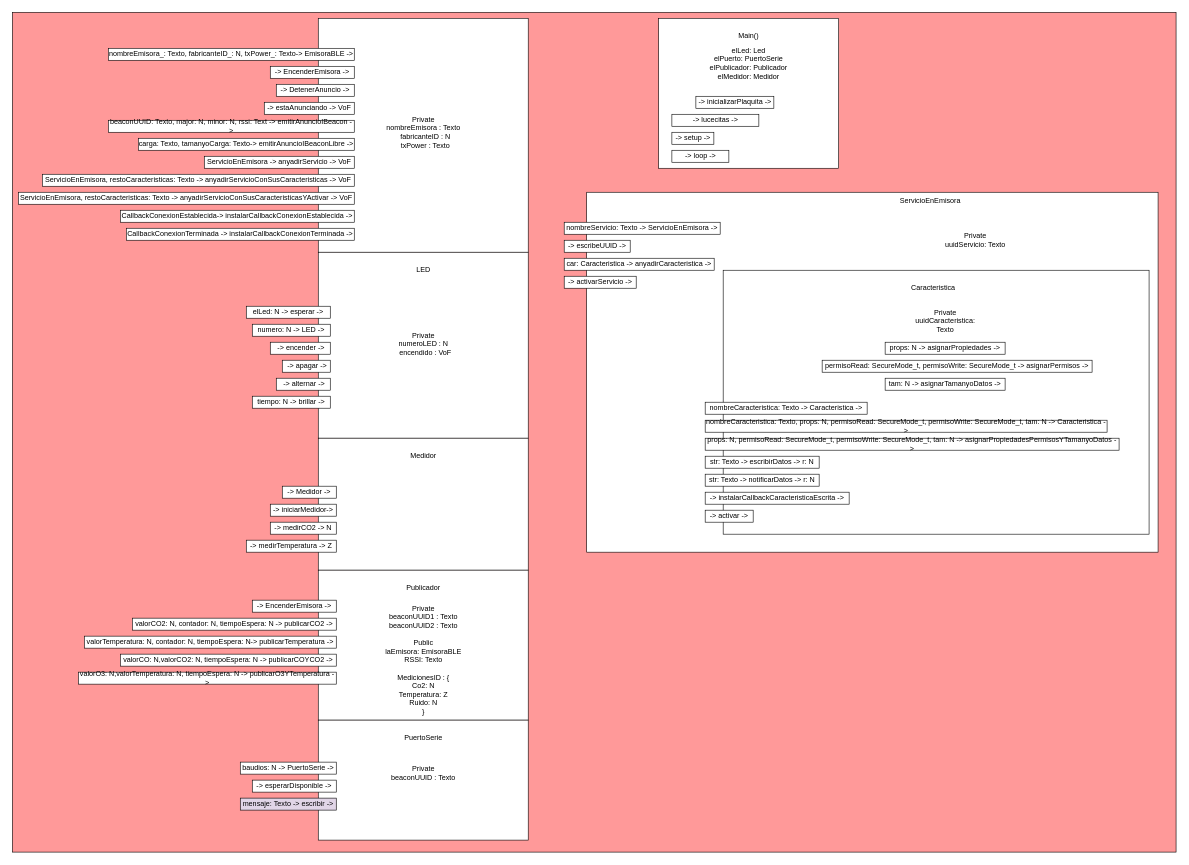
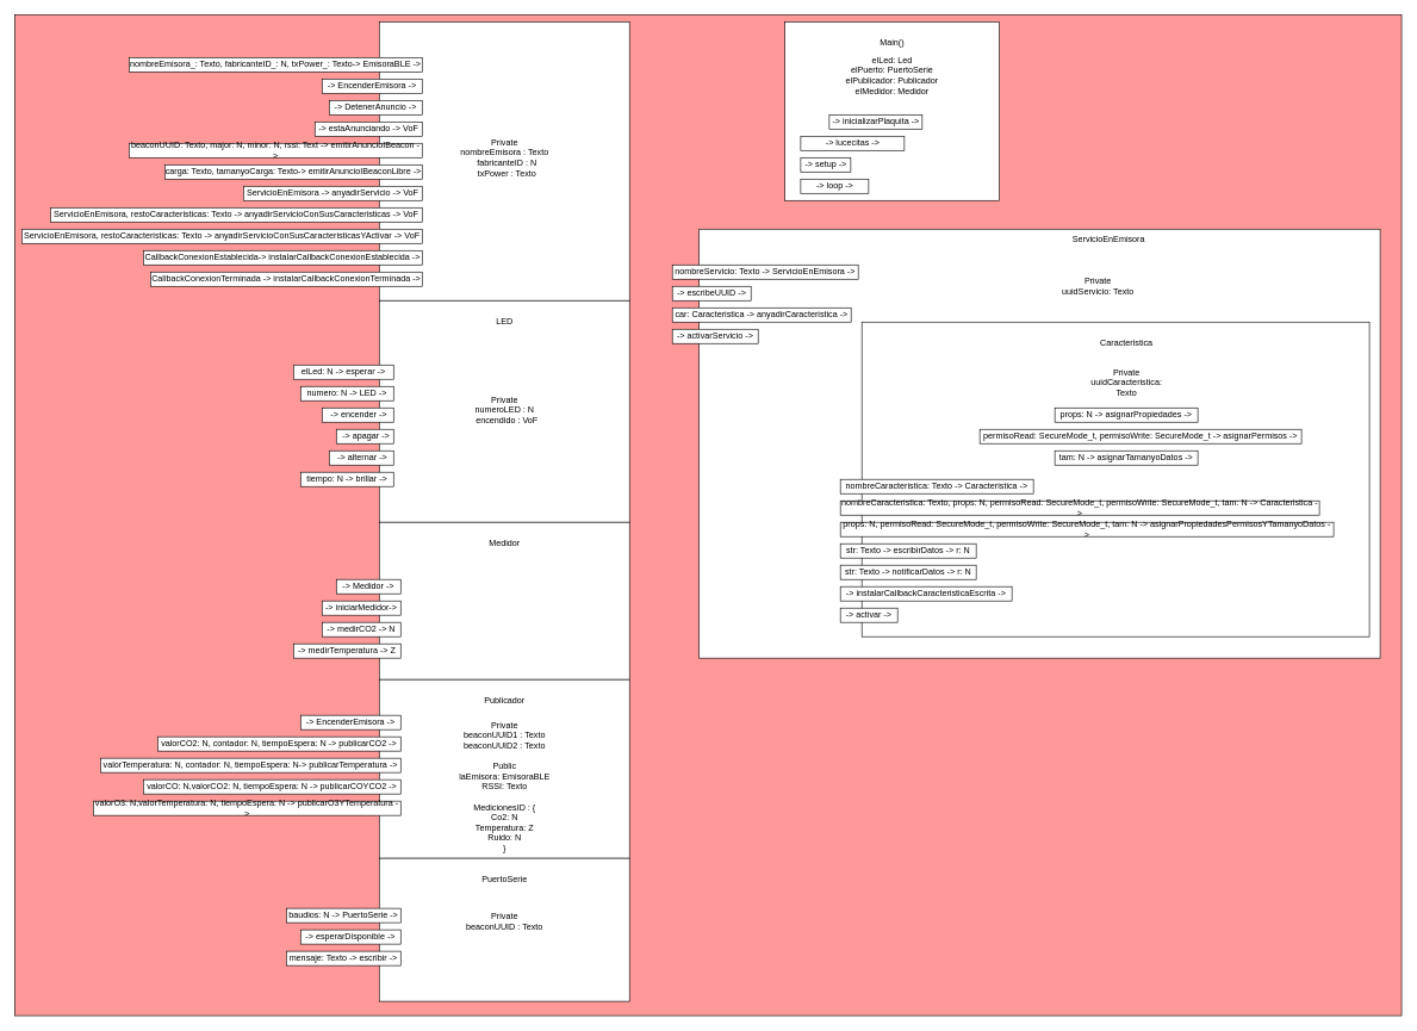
- <mxCell id="56" value="&lt;div&gt;Private&lt;/div&gt;&lt;div&gt;uuidServicio: Texto&lt;br&gt;&lt;/div&gt;" style="text;html=1;strokeColor=none;fillColor=none;align=center;verticalAlign=middle;whiteSpace=wrap;rounded=0;" parent="1" vertex="1"><mxGeometry x="1558.5" y="365" width="133" height="70" as="geometry" /></mxCell>
+ <mxCell id="56" value="&lt;div&gt;Private&lt;/div&gt;&lt;div&gt;uuidServicio: Texto&lt;br&gt;&lt;/div&gt;" style="text;html=1;strokeColor=none;fillColor=none;align=center;verticalAlign=middle;whiteSpace=wrap;rounded=0;" parent="1" vertex="1"><mxGeometry x="1468.5" y="365" width="133" height="70" as="geometry" /></mxCell>
- <mxCell id="58" value="Caracteristica" style="text;html=1;strokeColor=none;fillColor=none;align=center;verticalAlign=middle;whiteSpace=wrap;rounded=0;" parent="1" vertex="1"><mxGeometry x="1507.5" y="470" width="95" height="20" as="geometry" /></mxCell>
+ <mxCell id="58" value="Caracteristica" style="text;html=1;strokeColor=none;fillColor=none;align=center;verticalAlign=middle;whiteSpace=wrap;rounded=0;" parent="1" vertex="1"><mxGeometry x="1527.5" y="470" width="95" height="20" as="geometry" /></mxCell>
- <mxCell id="41" value="&lt;div&gt;mensaje: Texto -&amp;gt; escribir -&amp;gt;&lt;/div&gt;" style="rounded=0;whiteSpace=wrap;html=1;autosize=1;fillColor=#e1d5e7;" parent="1" vertex="1"><mxGeometry x="400" y="1330" width="160" height="20" as="geometry" /></mxCell>
+ <mxCell id="41" value="&lt;div&gt;mensaje: Texto -&amp;gt; escribir -&amp;gt;&lt;/div&gt;" style="rounded=0;whiteSpace=wrap;html=1;autosize=1;" parent="1" vertex="1"><mxGeometry x="400" y="1330" width="160" height="20" as="geometry" /></mxCell>
